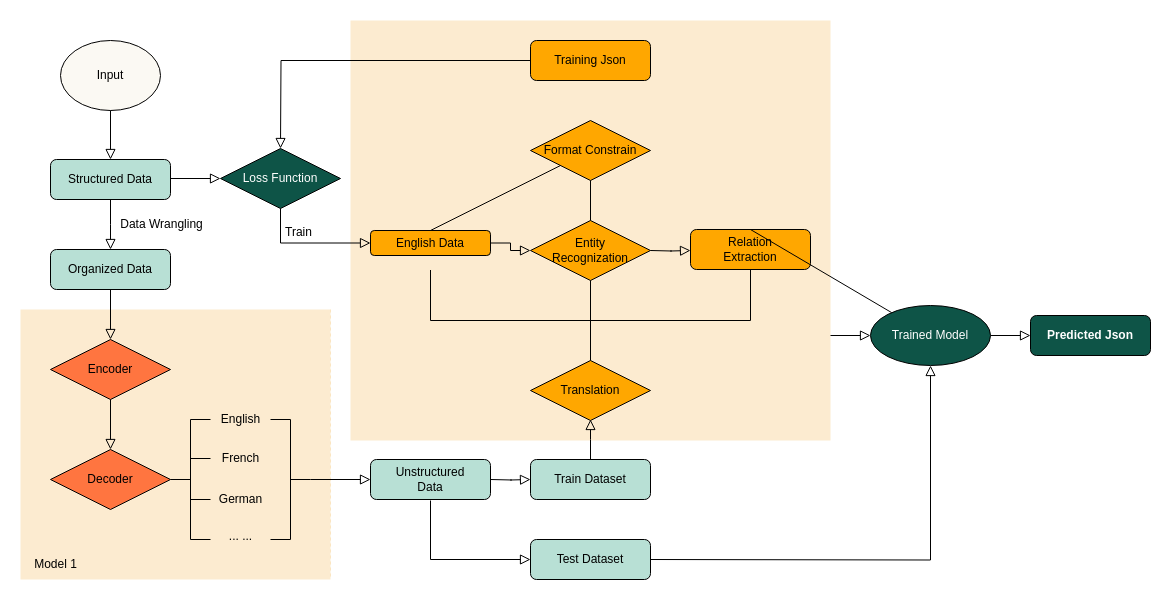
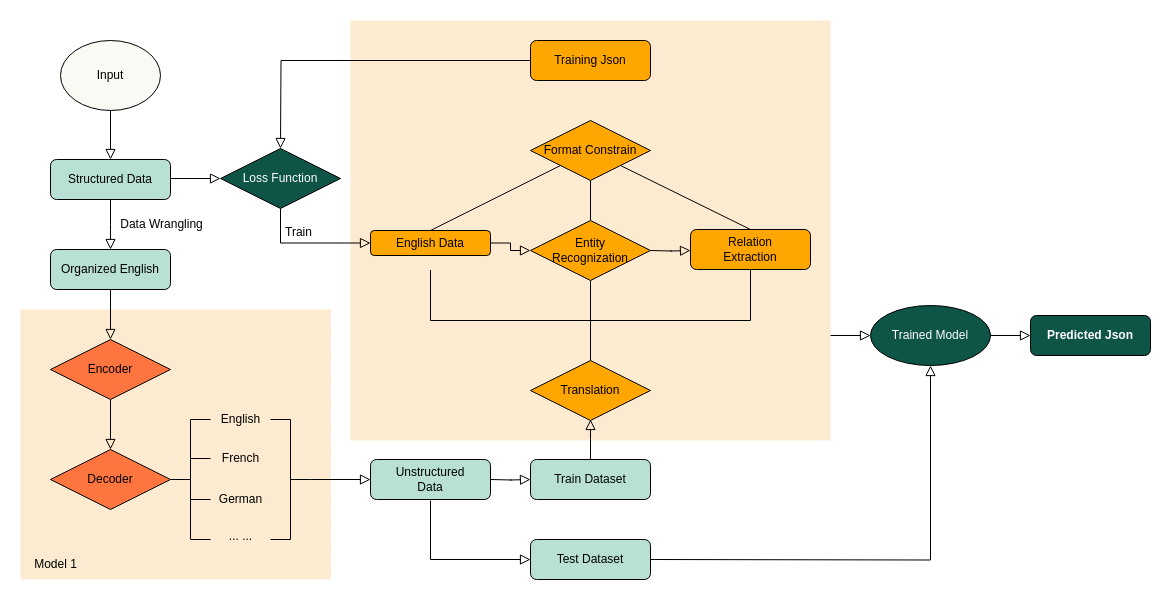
- <mxCell id="19" value="Organized Data" style="rounded=1;whiteSpace=wrap;html=1;fillColor=#B8E0D5;" parent="1" vertex="1"><mxGeometry x="50" y="249" width="120" height="40" as="geometry" /></mxCell>
+ <mxCell id="19" value="Organized English" style="rounded=1;whiteSpace=wrap;html=1;fillColor=#B8E0D5;" parent="1" vertex="1"><mxGeometry x="50" y="249" width="120" height="40" as="geometry" /></mxCell>
- <mxCell id="37" value="" style="endArrow=none;html=1;rounded=0;exitX=0.5;exitY=0;exitDx=0;exitDy=0;" parent="1" source="30" target="40" edge="1"><mxGeometry width="50" height="50" relative="1" as="geometry"><mxPoint x="440" y="219" as="sourcePoint" /><mxPoint x="570" y="165" as="targetPoint" /></mxGeometry></mxCell>
+ <mxCell id="37" value="" style="endArrow=none;html=1;rounded=0;entryX=1;entryY=1;entryDx=0;entryDy=0;exitX=0.5;exitY=0;exitDx=0;exitDy=0;" parent="1" source="30" target="27" edge="1"><mxGeometry width="50" height="50" relative="1" as="geometry"><mxPoint x="440" y="219" as="sourcePoint" /><mxPoint x="570" y="165" as="targetPoint" /></mxGeometry></mxCell>
